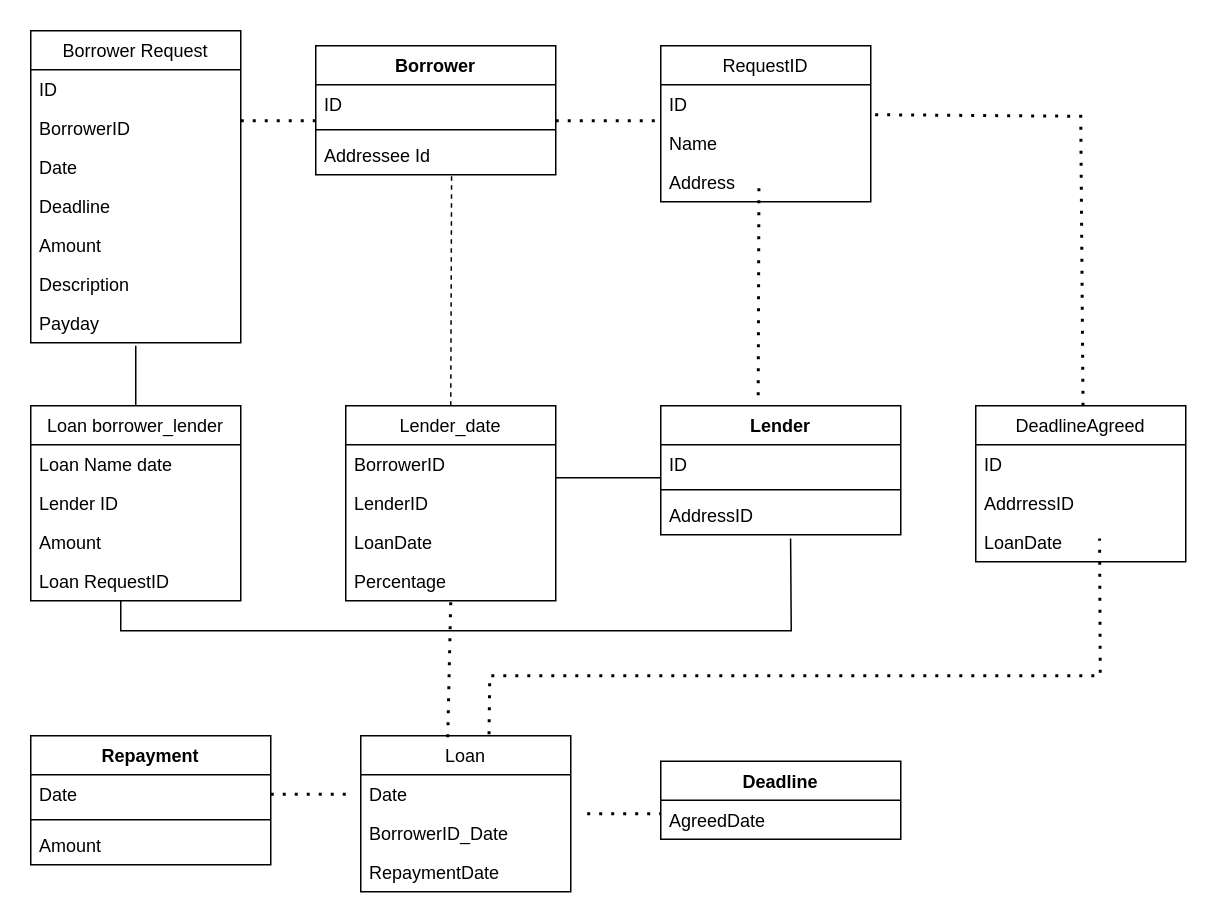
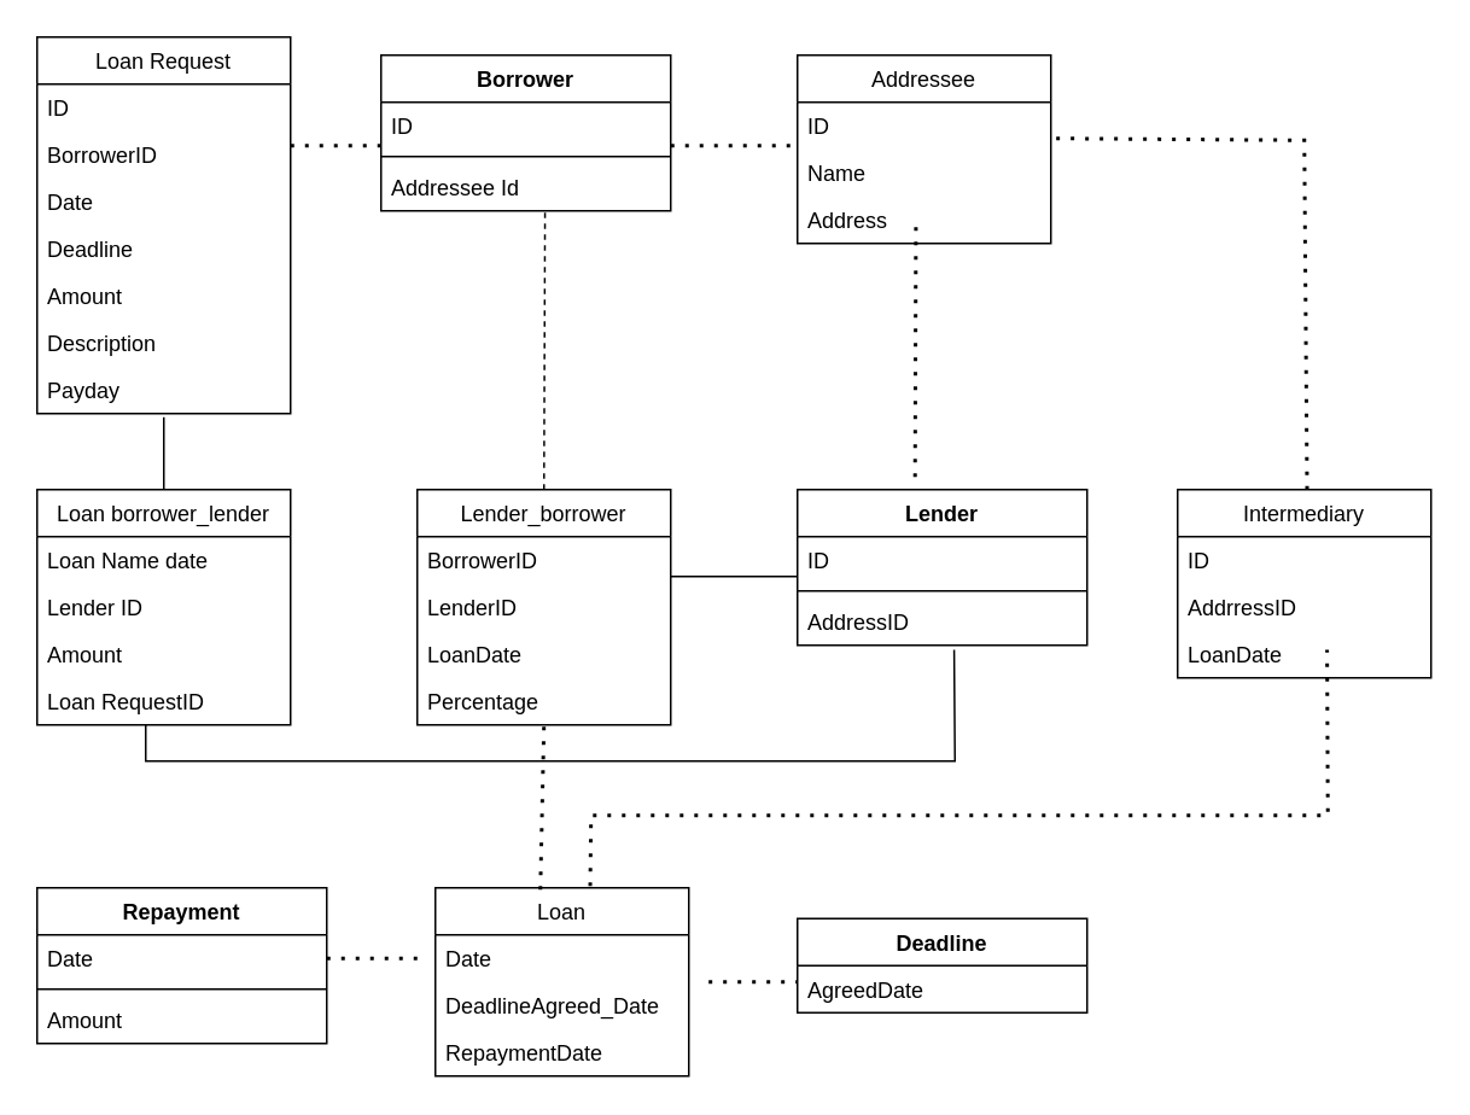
- <mxCell id="9" value="Borrower Request" style="swimlane;fontStyle=0;childLayout=stackLayout;horizontal=1;startSize=26;fillColor=none;horizontalStack=0;resizeParent=1;resizeParentMax=0;resizeLast=0;collapsible=1;marginBottom=0;" vertex="1" parent="1"><mxGeometry x="20" y="20" width="140" height="208" as="geometry" /></mxCell>
+ <mxCell id="9" value="Loan Request" style="swimlane;fontStyle=0;childLayout=stackLayout;horizontal=1;startSize=26;fillColor=none;horizontalStack=0;resizeParent=1;resizeParentMax=0;resizeLast=0;collapsible=1;marginBottom=0;" vertex="1" parent="1"><mxGeometry x="20" y="20" width="140" height="208" as="geometry" /></mxCell>
- <mxCell id="46" value="RequestID" style="swimlane;fontStyle=0;childLayout=stackLayout;horizontal=1;startSize=26;fillColor=none;horizontalStack=0;resizeParent=1;resizeParentMax=0;resizeLast=0;collapsible=1;marginBottom=0;" vertex="1" parent="1"><mxGeometry x="440" y="30" width="140" height="104" as="geometry" /></mxCell>
+ <mxCell id="46" value="Addressee" style="swimlane;fontStyle=0;childLayout=stackLayout;horizontal=1;startSize=26;fillColor=none;horizontalStack=0;resizeParent=1;resizeParentMax=0;resizeLast=0;collapsible=1;marginBottom=0;" vertex="1" parent="1"><mxGeometry x="440" y="30" width="140" height="104" as="geometry" /></mxCell>
- <mxCell id="26" value="Lender_date" style="swimlane;fontStyle=0;childLayout=stackLayout;horizontal=1;startSize=26;fillColor=none;horizontalStack=0;resizeParent=1;resizeParentMax=0;resizeLast=0;collapsible=1;marginBottom=0;" vertex="1" parent="1"><mxGeometry x="230" y="270" width="140" height="130" as="geometry" /></mxCell>
+ <mxCell id="26" value="Lender_borrower" style="swimlane;fontStyle=0;childLayout=stackLayout;horizontal=1;startSize=26;fillColor=none;horizontalStack=0;resizeParent=1;resizeParentMax=0;resizeLast=0;collapsible=1;marginBottom=0;" vertex="1" parent="1"><mxGeometry x="230" y="270" width="140" height="130" as="geometry" /></mxCell>
- <mxCell id="50" value="DeadlineAgreed" style="swimlane;fontStyle=0;childLayout=stackLayout;horizontal=1;startSize=26;fillColor=none;horizontalStack=0;resizeParent=1;resizeParentMax=0;resizeLast=0;collapsible=1;marginBottom=0;" vertex="1" parent="1"><mxGeometry x="650" y="270" width="140" height="104" as="geometry" /></mxCell>
+ <mxCell id="50" value="Intermediary" style="swimlane;fontStyle=0;childLayout=stackLayout;horizontal=1;startSize=26;fillColor=none;horizontalStack=0;resizeParent=1;resizeParentMax=0;resizeLast=0;collapsible=1;marginBottom=0;" vertex="1" parent="1"><mxGeometry x="650" y="270" width="140" height="104" as="geometry" /></mxCell>
- <mxCell id="56" value="BorrowerID_Date" style="text;strokeColor=none;fillColor=none;align=left;verticalAlign=top;spacingLeft=4;spacingRight=4;overflow=hidden;rotatable=0;points=[[0,0.5],[1,0.5]];portConstraint=eastwest;" vertex="1" parent="54"><mxGeometry y="52" width="140" height="26" as="geometry" /></mxCell>
+ <mxCell id="56" value="DeadlineAgreed_Date" style="text;strokeColor=none;fillColor=none;align=left;verticalAlign=top;spacingLeft=4;spacingRight=4;overflow=hidden;rotatable=0;points=[[0,0.5],[1,0.5]];portConstraint=eastwest;" vertex="1" parent="54"><mxGeometry y="52" width="140" height="26" as="geometry" /></mxCell>
